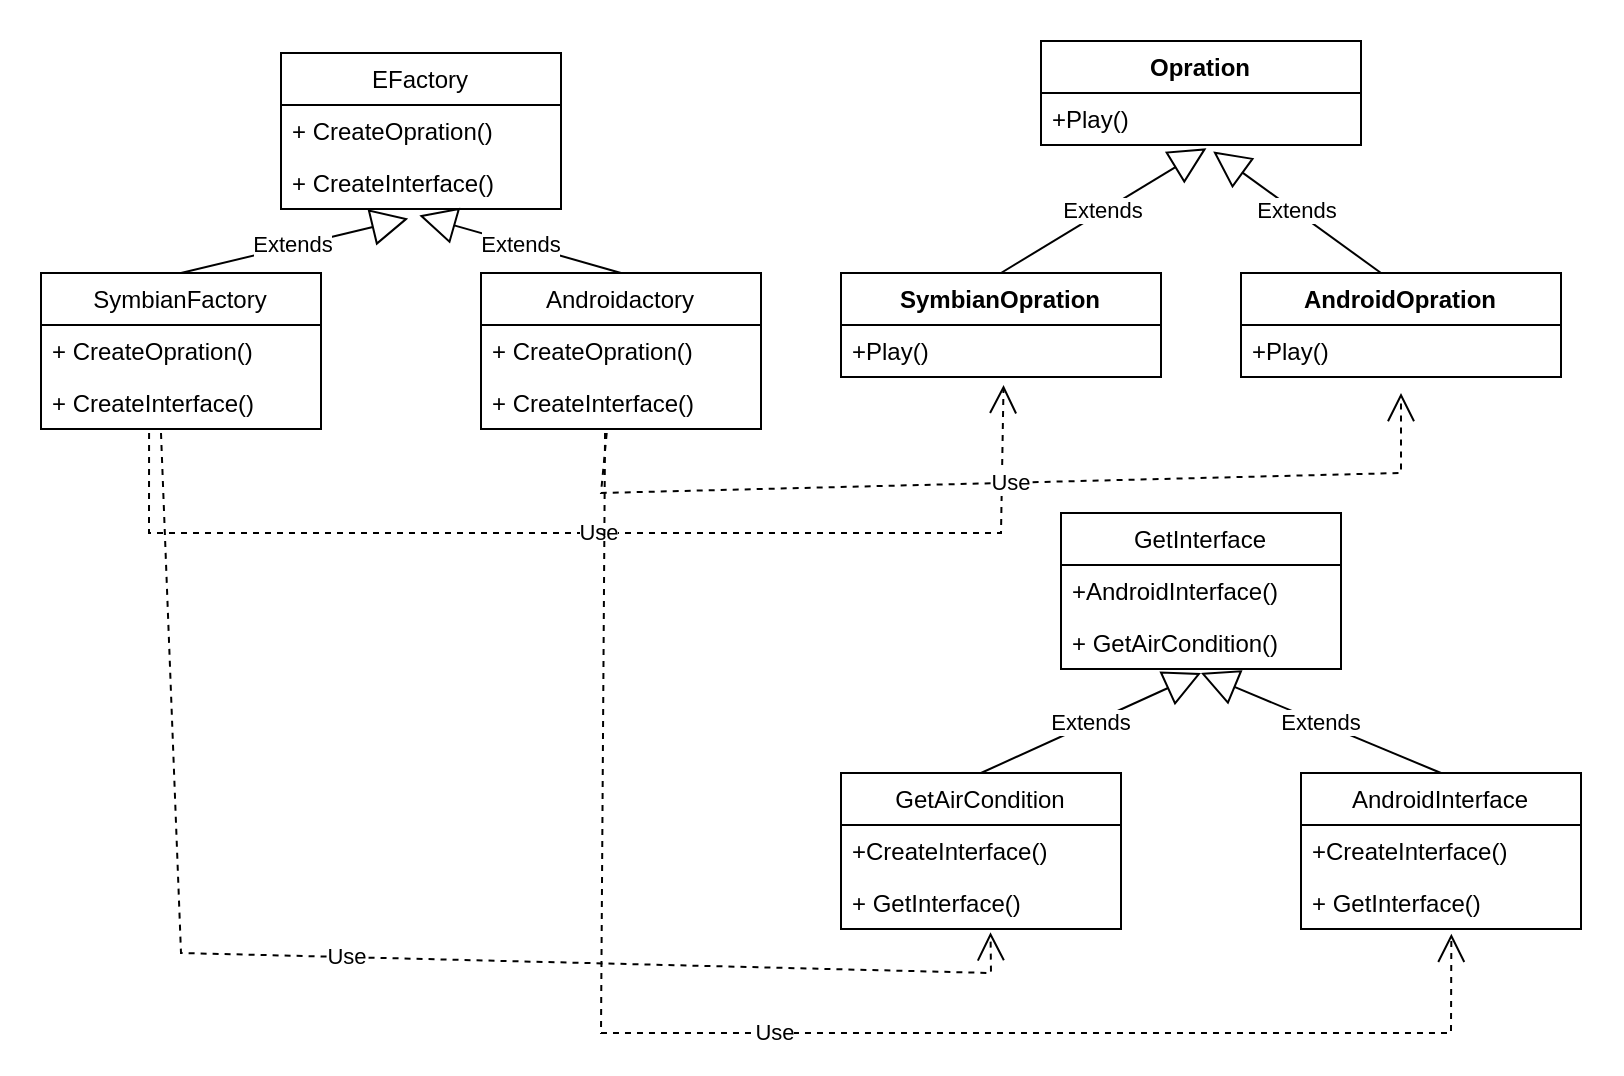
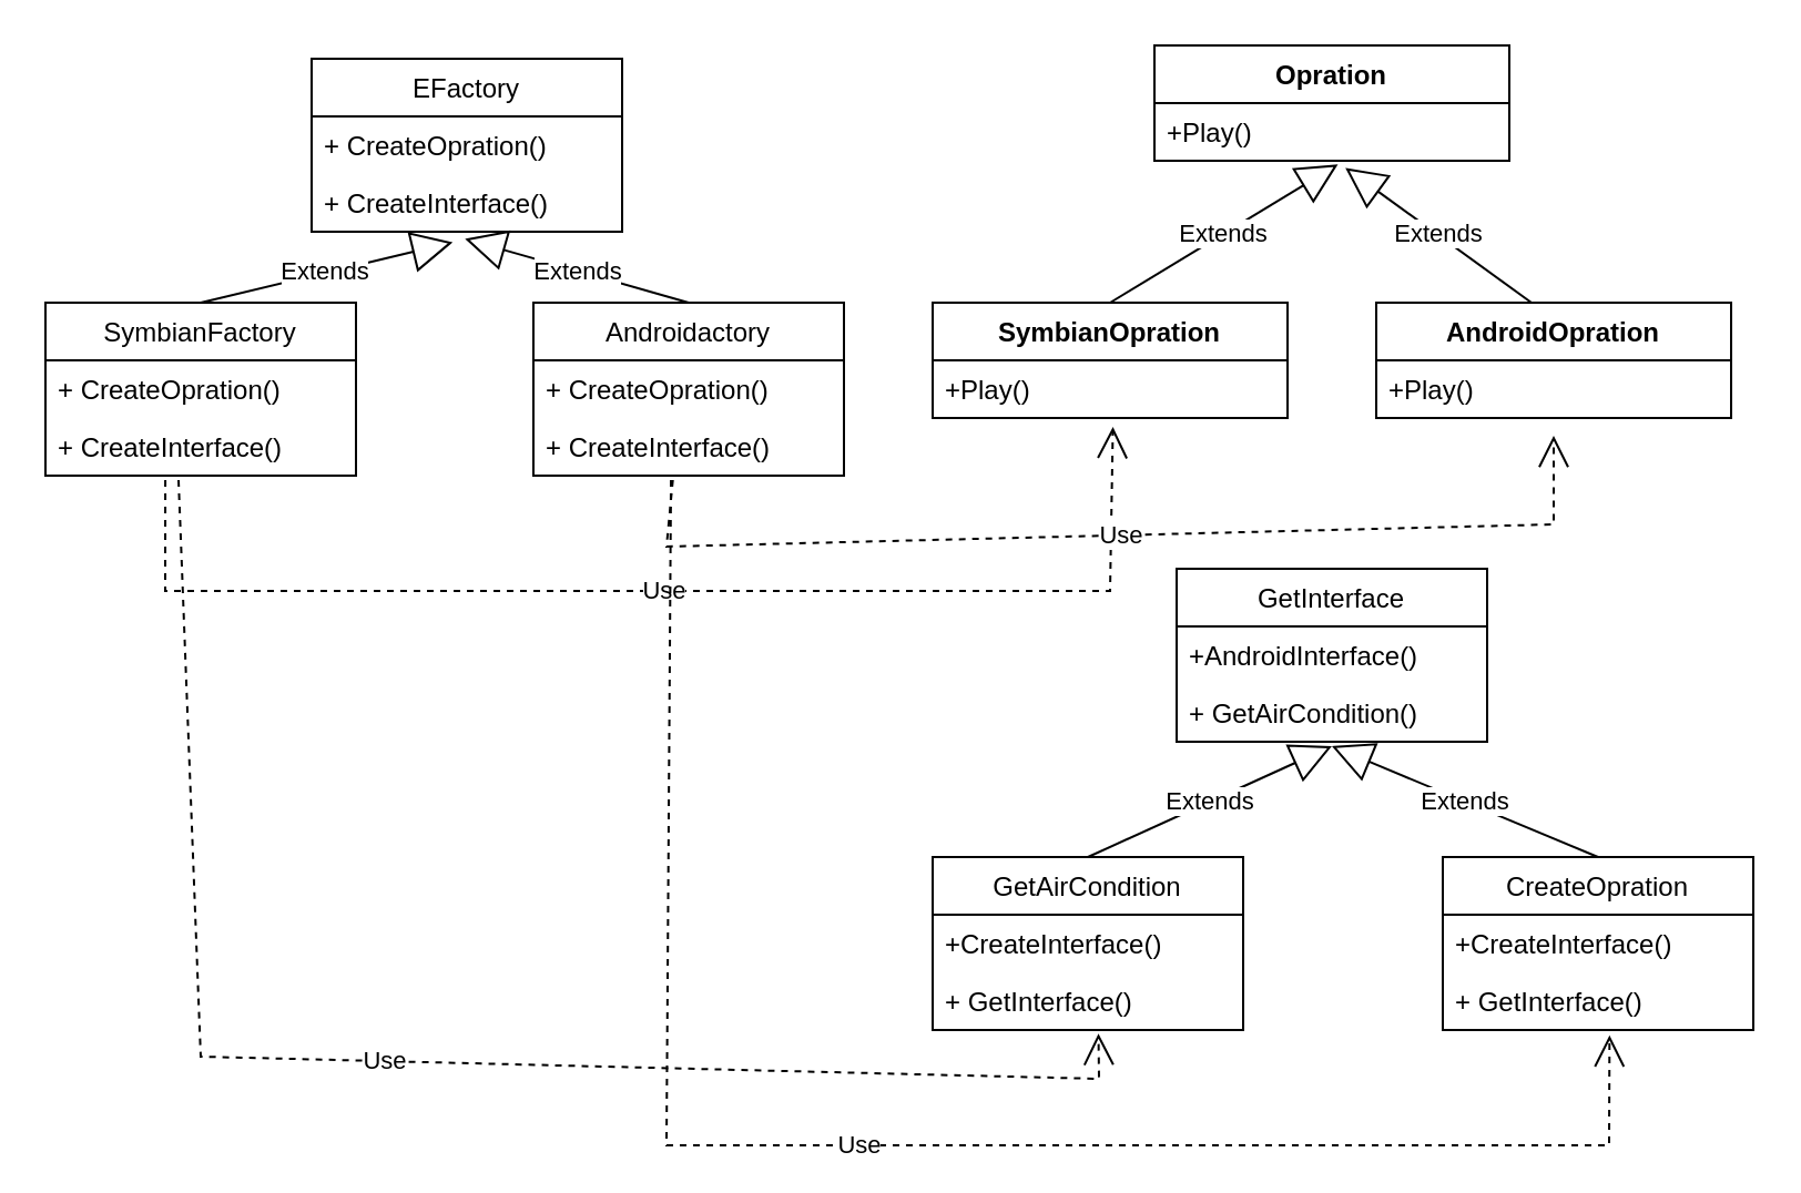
- <mxCell id="20" value="AndroidInterface" style="swimlane;fontStyle=0;childLayout=stackLayout;horizontal=1;startSize=26;fillColor=none;horizontalStack=0;resizeParent=1;resizeParentMax=0;resizeLast=0;collapsible=1;marginBottom=0;" vertex="1" parent="1"><mxGeometry x="650" y="386" width="140" height="78" as="geometry" /></mxCell>
+ <mxCell id="20" value="CreateOpration" style="swimlane;fontStyle=0;childLayout=stackLayout;horizontal=1;startSize=26;fillColor=none;horizontalStack=0;resizeParent=1;resizeParentMax=0;resizeLast=0;collapsible=1;marginBottom=0;" vertex="1" parent="1"><mxGeometry x="650" y="386" width="140" height="78" as="geometry" /></mxCell>
